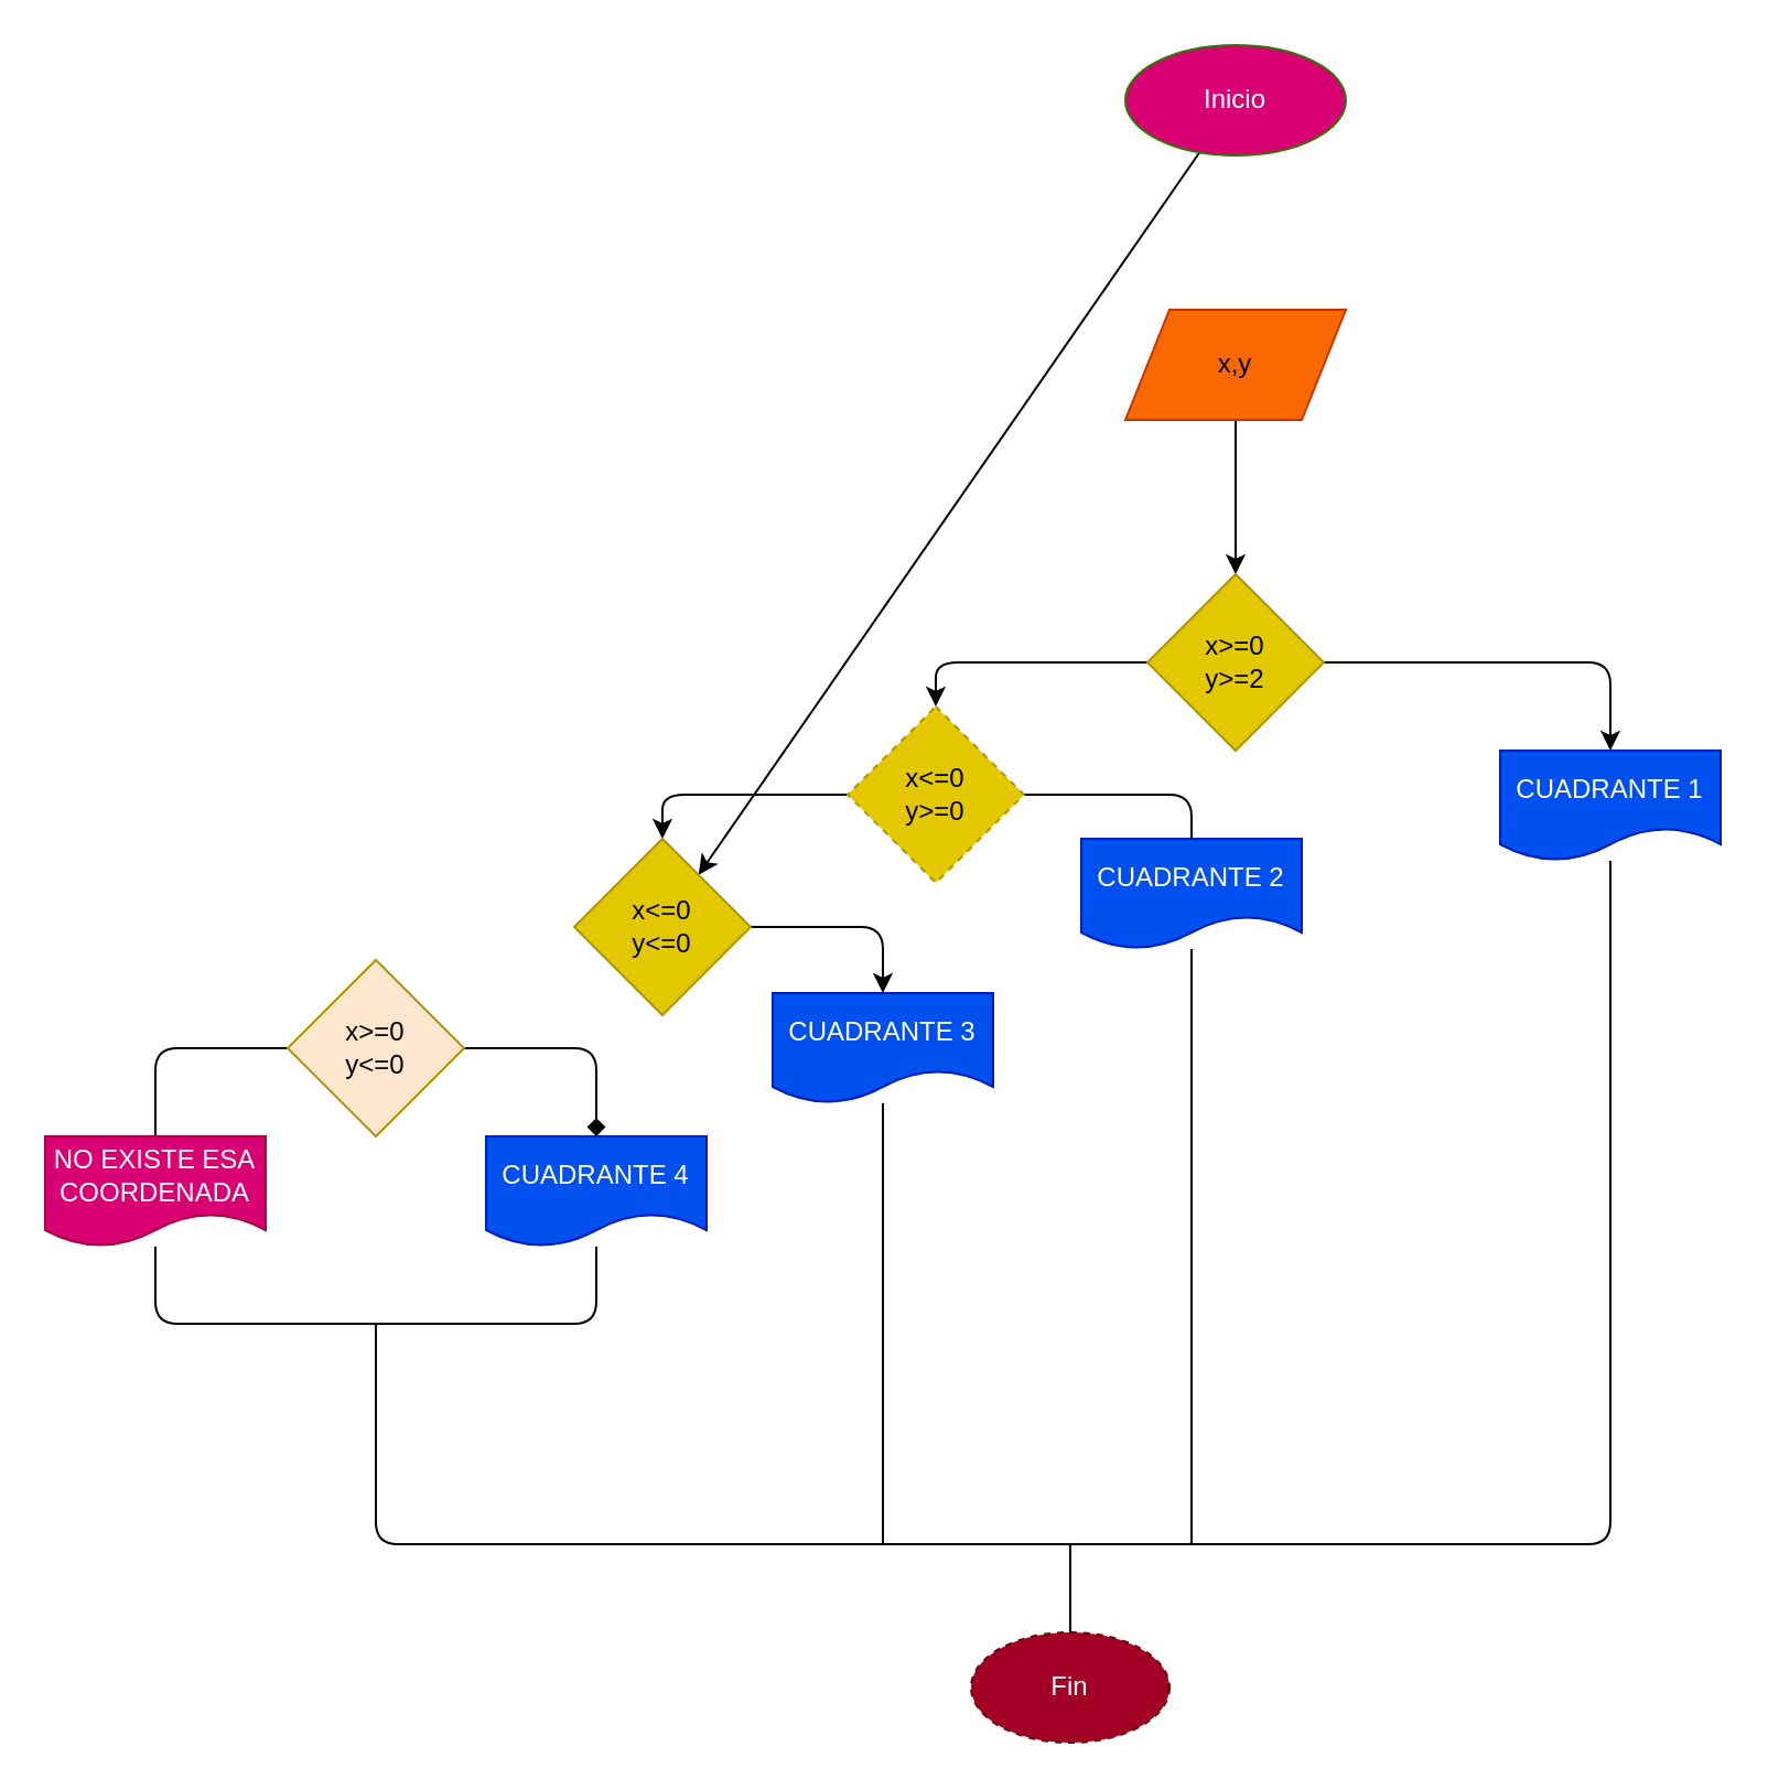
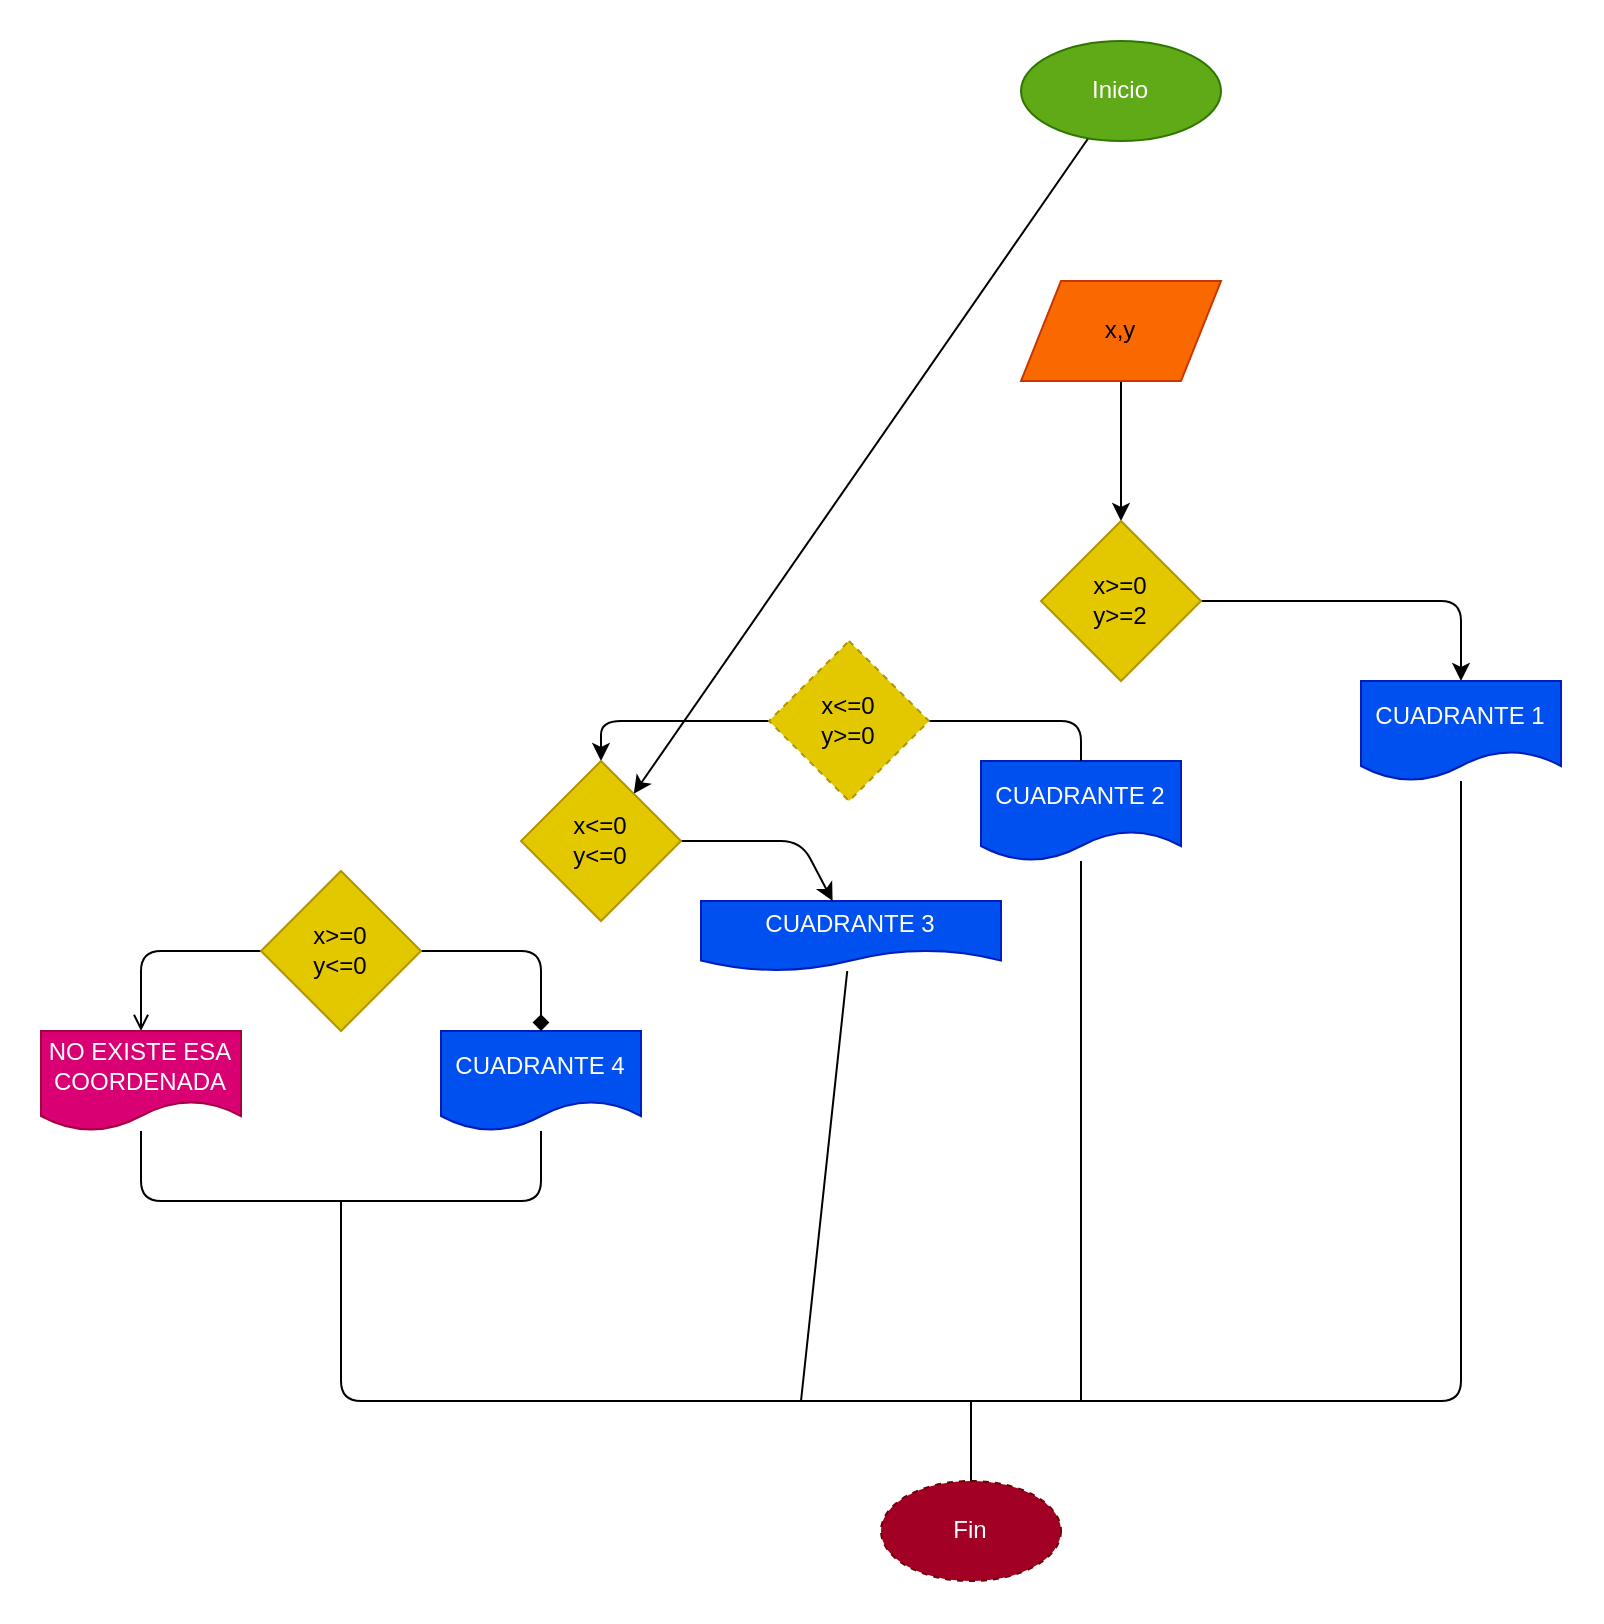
- <mxCell id="3" value="Inicio" style="ellipse;whiteSpace=wrap;html=1;fillColor=#d80073;fontColor=#ffffff;strokeColor=#2D7600;" vertex="1" parent="1"><mxGeometry x="510" y="20" width="100" height="50" as="geometry" /></mxCell>
+ <mxCell id="3" value="Inicio" style="ellipse;whiteSpace=wrap;html=1;fillColor=#60a917;fontColor=#ffffff;strokeColor=#2D7600;" vertex="1" parent="1"><mxGeometry x="510" y="20" width="100" height="50" as="geometry" /></mxCell>
- <mxCell id="7" style="edgeStyle=none;html=1;" edge="1" parent="1" source="8" target="21"><mxGeometry relative="1" as="geometry"><Array as="points"><mxPoint x="424" y="300" /></Array></mxGeometry></mxCell>
- <mxCell id="18" value="x&amp;gt;=0&lt;br&gt;y&amp;lt;=0" style="rhombus;whiteSpace=wrap;html=1;fillColor=#ffe6cc;fontColor=#000000;strokeColor=#B09500;" vertex="1" parent="1"><mxGeometry x="130" y="435" width="80" height="80" as="geometry" /></mxCell>
+ <mxCell id="18" value="x&amp;gt;=0&lt;br&gt;y&amp;lt;=0" style="rhombus;whiteSpace=wrap;html=1;fillColor=#e3c800;fontColor=#000000;strokeColor=#B09500;" vertex="1" parent="1"><mxGeometry x="130" y="435" width="80" height="80" as="geometry" /></mxCell>
- <mxCell id="15" value="CUADRANTE 3" style="shape=document;whiteSpace=wrap;html=1;boundedLbl=1;fillColor=#0050ef;fontColor=#ffffff;strokeColor=#001DBC;" vertex="1" parent="1"><mxGeometry x="350" y="450" width="100" height="50" as="geometry" /></mxCell>
+ <mxCell id="15" value="CUADRANTE 3" style="shape=document;whiteSpace=wrap;html=1;boundedLbl=1;fillColor=#0050ef;fontColor=#ffffff;strokeColor=#001DBC;" vertex="1" parent="1"><mxGeometry x="350" y="450" width="150" height="35" as="geometry" /></mxCell>
- <mxCell id="17" style="edgeStyle=none;html=1;endArrow=none;endFill=0;" edge="1" parent="1" source="18" target="25"><mxGeometry relative="1" as="geometry"><Array as="points"><mxPoint x="70" y="475" /></Array></mxGeometry></mxCell>
+ <mxCell id="17" style="edgeStyle=none;html=1;endArrow=open;endFill=0;" edge="1" parent="1" source="18" target="25"><mxGeometry relative="1" as="geometry"><Array as="points"><mxPoint x="70" y="475" /></Array></mxGeometry></mxCell>
